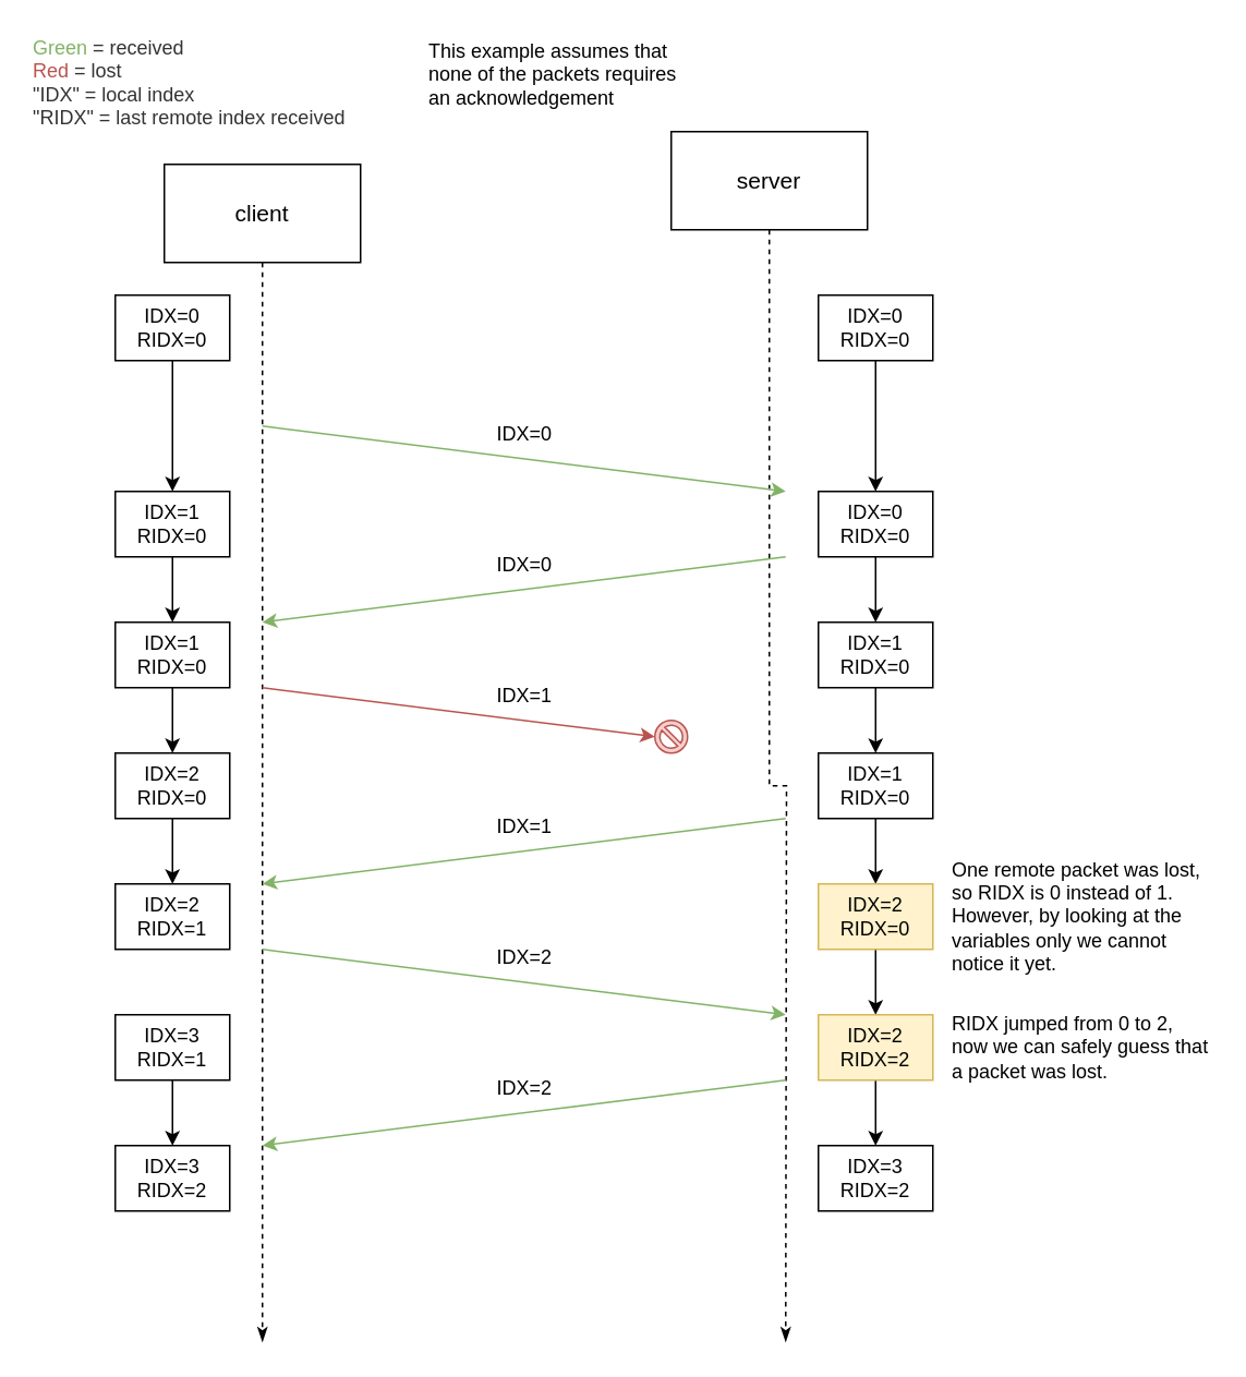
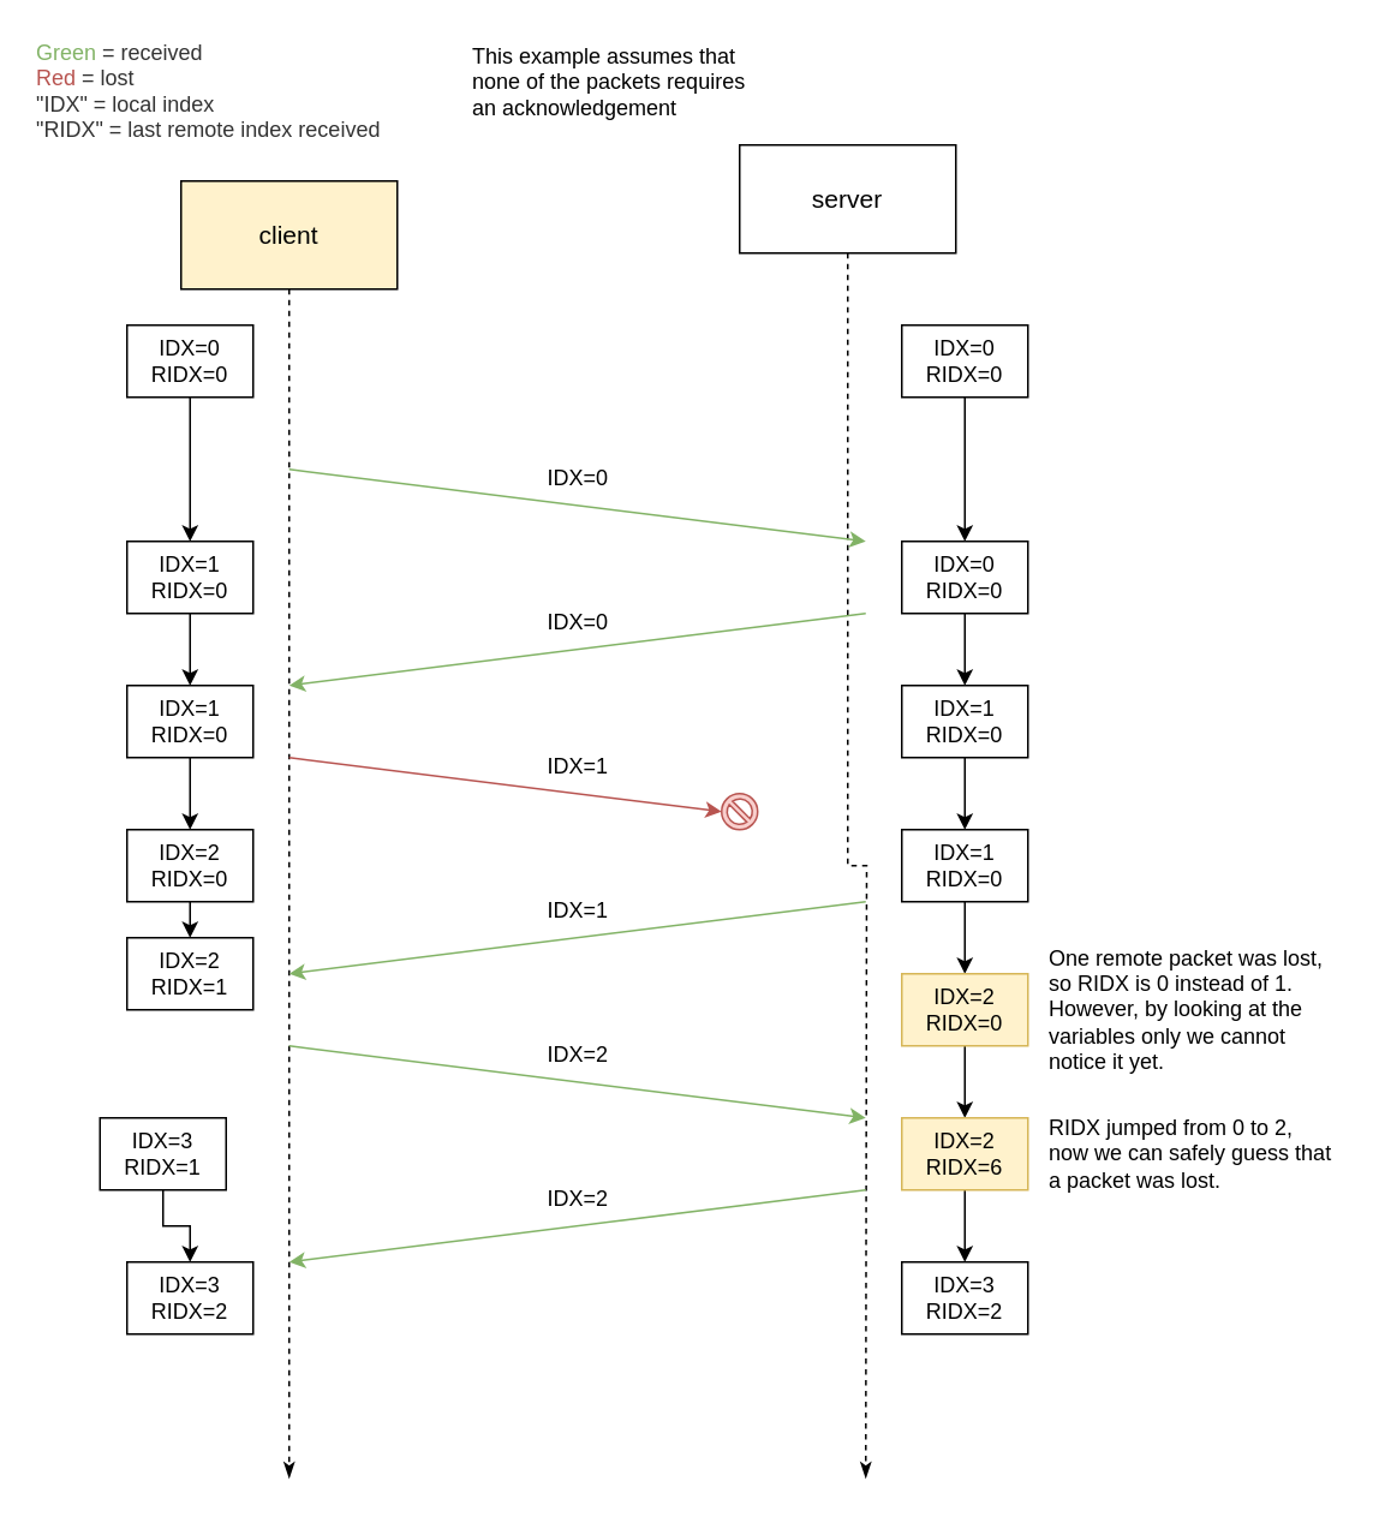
- <mxCell id="3" value="client" style="rounded=0;whiteSpace=wrap;html=1;fontSize=14;" parent="1" vertex="1"><mxGeometry x="100" y="100" width="120" height="60" as="geometry" /></mxCell>
+ <mxCell id="3" value="client" style="rounded=0;whiteSpace=wrap;html=1;fontSize=14;fillColor=#fff2cc;" parent="1" vertex="1"><mxGeometry x="100" y="100" width="120" height="60" as="geometry" /></mxCell>
- <mxCell id="31" value="IDX=2&lt;br&gt;RIDX=1" style="text;html=1;strokeColor=default;fillColor=none;align=center;verticalAlign=middle;whiteSpace=wrap;rounded=0;fontFamily=Helvetica;fontSize=12;fontColor=#000000;" parent="1" vertex="1"><mxGeometry x="70" y="540" width="70" height="40" as="geometry" /></mxCell>
+ <mxCell id="31" value="IDX=2&lt;br&gt;RIDX=1" style="text;html=1;strokeColor=default;fillColor=none;align=center;verticalAlign=middle;whiteSpace=wrap;rounded=0;fontFamily=Helvetica;fontSize=12;fontColor=#000000;" parent="1" vertex="1"><mxGeometry x="70" y="520" width="70" height="40" as="geometry" /></mxCell>
- <mxCell id="42" value="IDX=3&lt;br&gt;RIDX=1" style="text;html=1;strokeColor=default;fillColor=none;align=center;verticalAlign=middle;whiteSpace=wrap;rounded=0;fontFamily=Helvetica;fontSize=12;fontColor=#000000;" vertex="1" parent="1"><mxGeometry x="70" y="620" width="70" height="40" as="geometry" /></mxCell>
+ <mxCell id="42" value="IDX=3&lt;br&gt;RIDX=1" style="text;html=1;strokeColor=default;fillColor=none;align=center;verticalAlign=middle;whiteSpace=wrap;rounded=0;fontFamily=Helvetica;fontSize=12;fontColor=#000000;" vertex="1" parent="1"><mxGeometry x="55" y="620" width="70" height="40" as="geometry" /></mxCell>
- <mxCell id="44" value="IDX=2&lt;br&gt;RIDX=2" style="text;html=1;strokeColor=#d6b656;fillColor=#fff2cc;align=center;verticalAlign=middle;whiteSpace=wrap;rounded=0;fontFamily=Helvetica;fontSize=12;" vertex="1" parent="1"><mxGeometry x="500" y="620" width="70" height="40" as="geometry" /></mxCell>
+ <mxCell id="44" value="IDX=2&lt;br&gt;RIDX=6" style="text;html=1;strokeColor=#d6b656;fillColor=#fff2cc;align=center;verticalAlign=middle;whiteSpace=wrap;rounded=0;fontFamily=Helvetica;fontSize=12;" vertex="1" parent="1"><mxGeometry x="500" y="620" width="70" height="40" as="geometry" /></mxCell>
